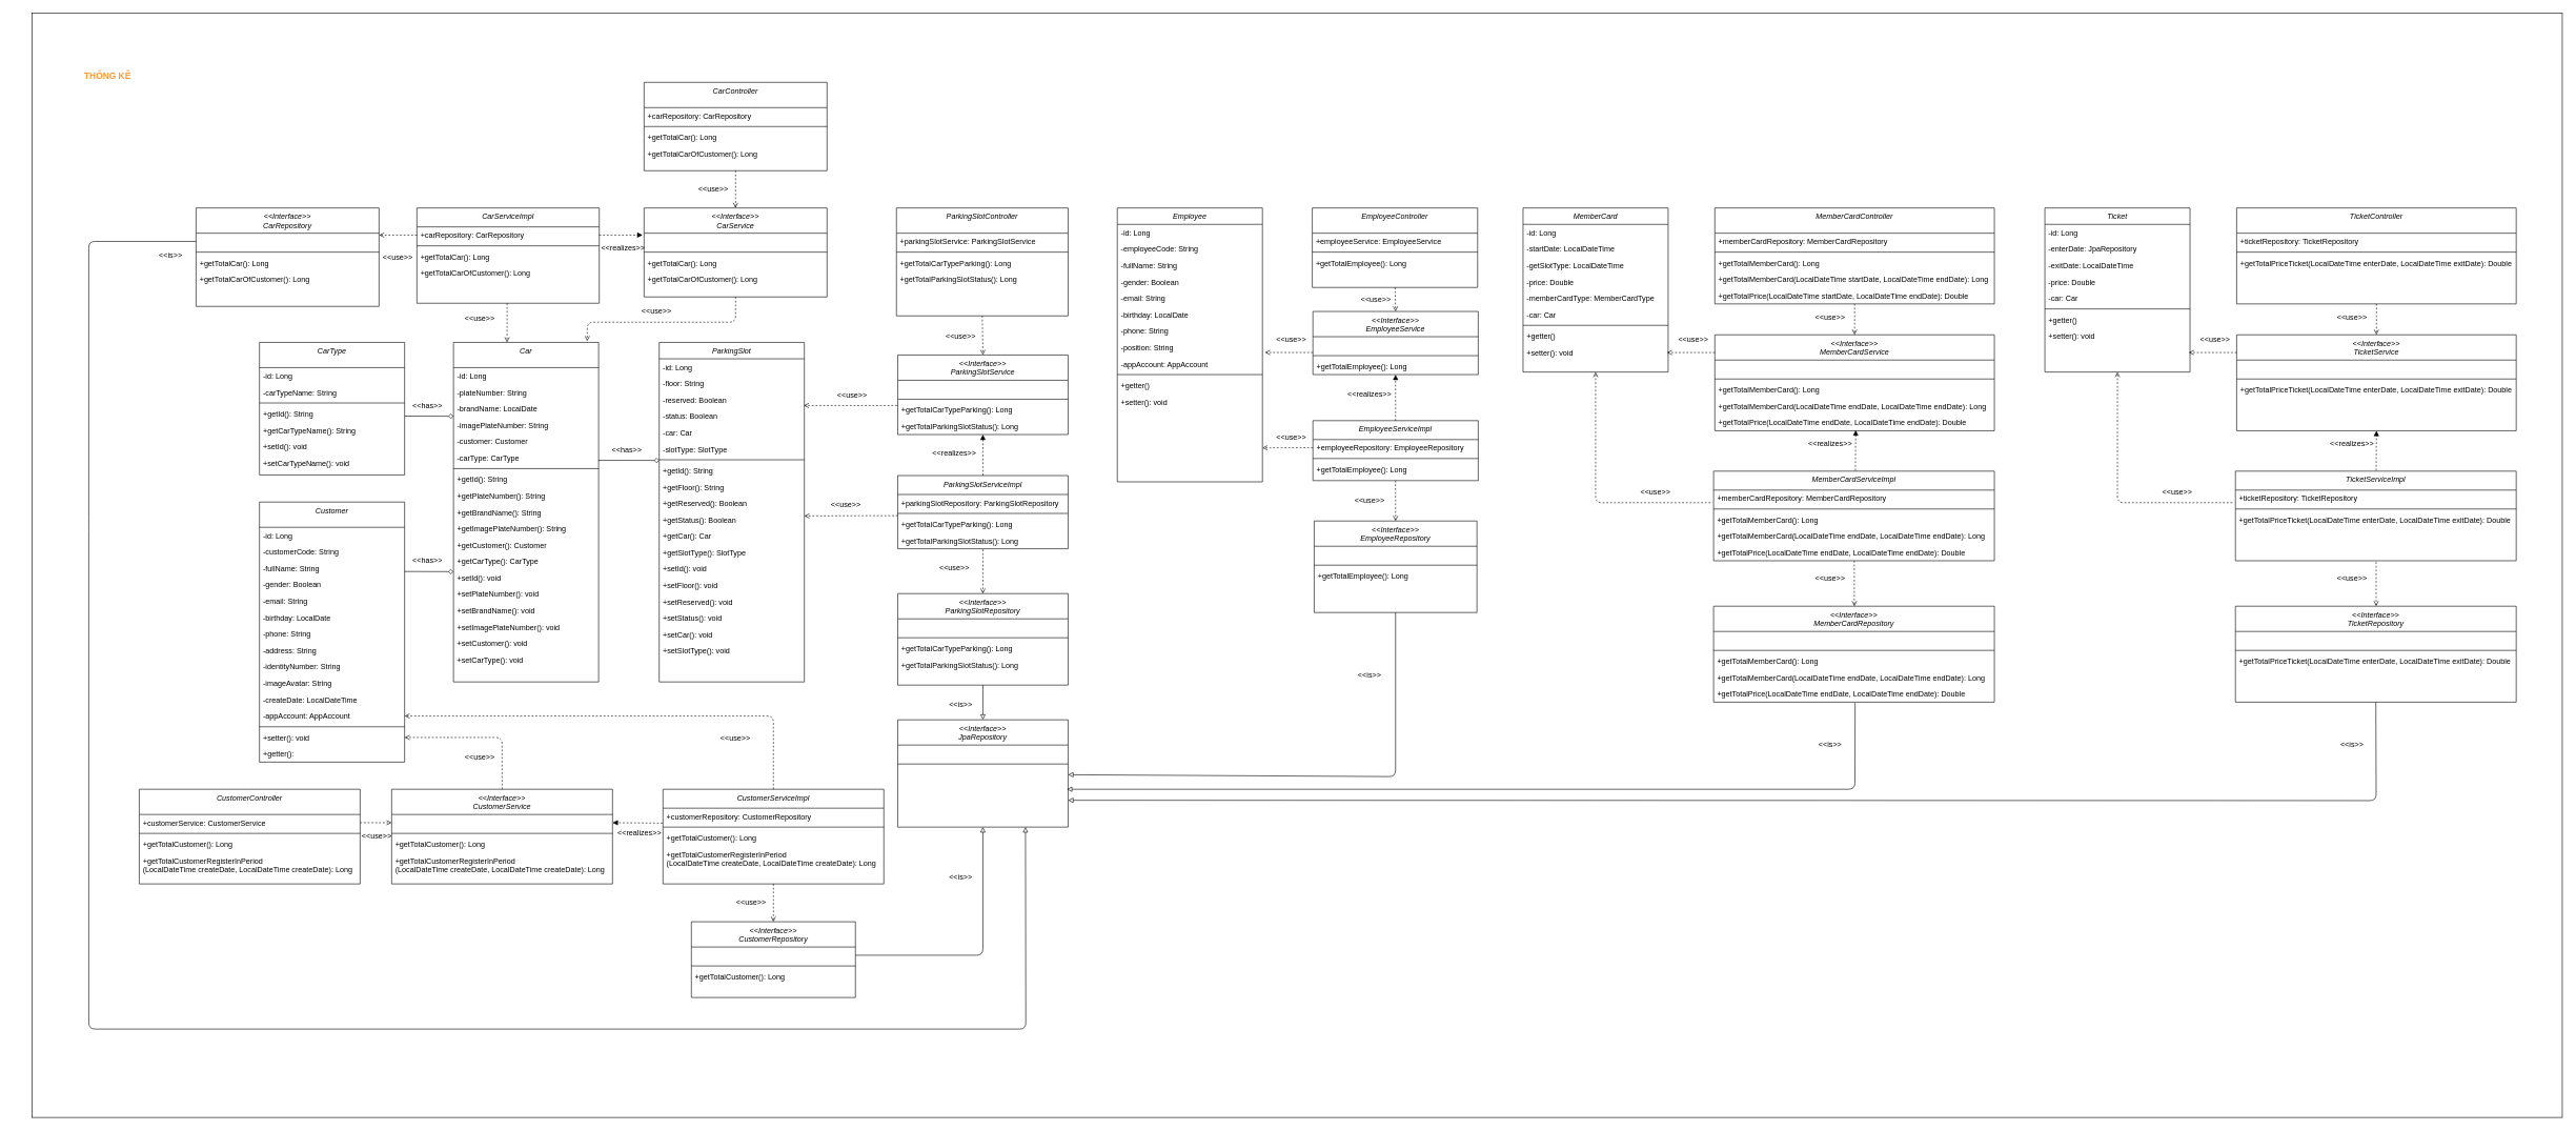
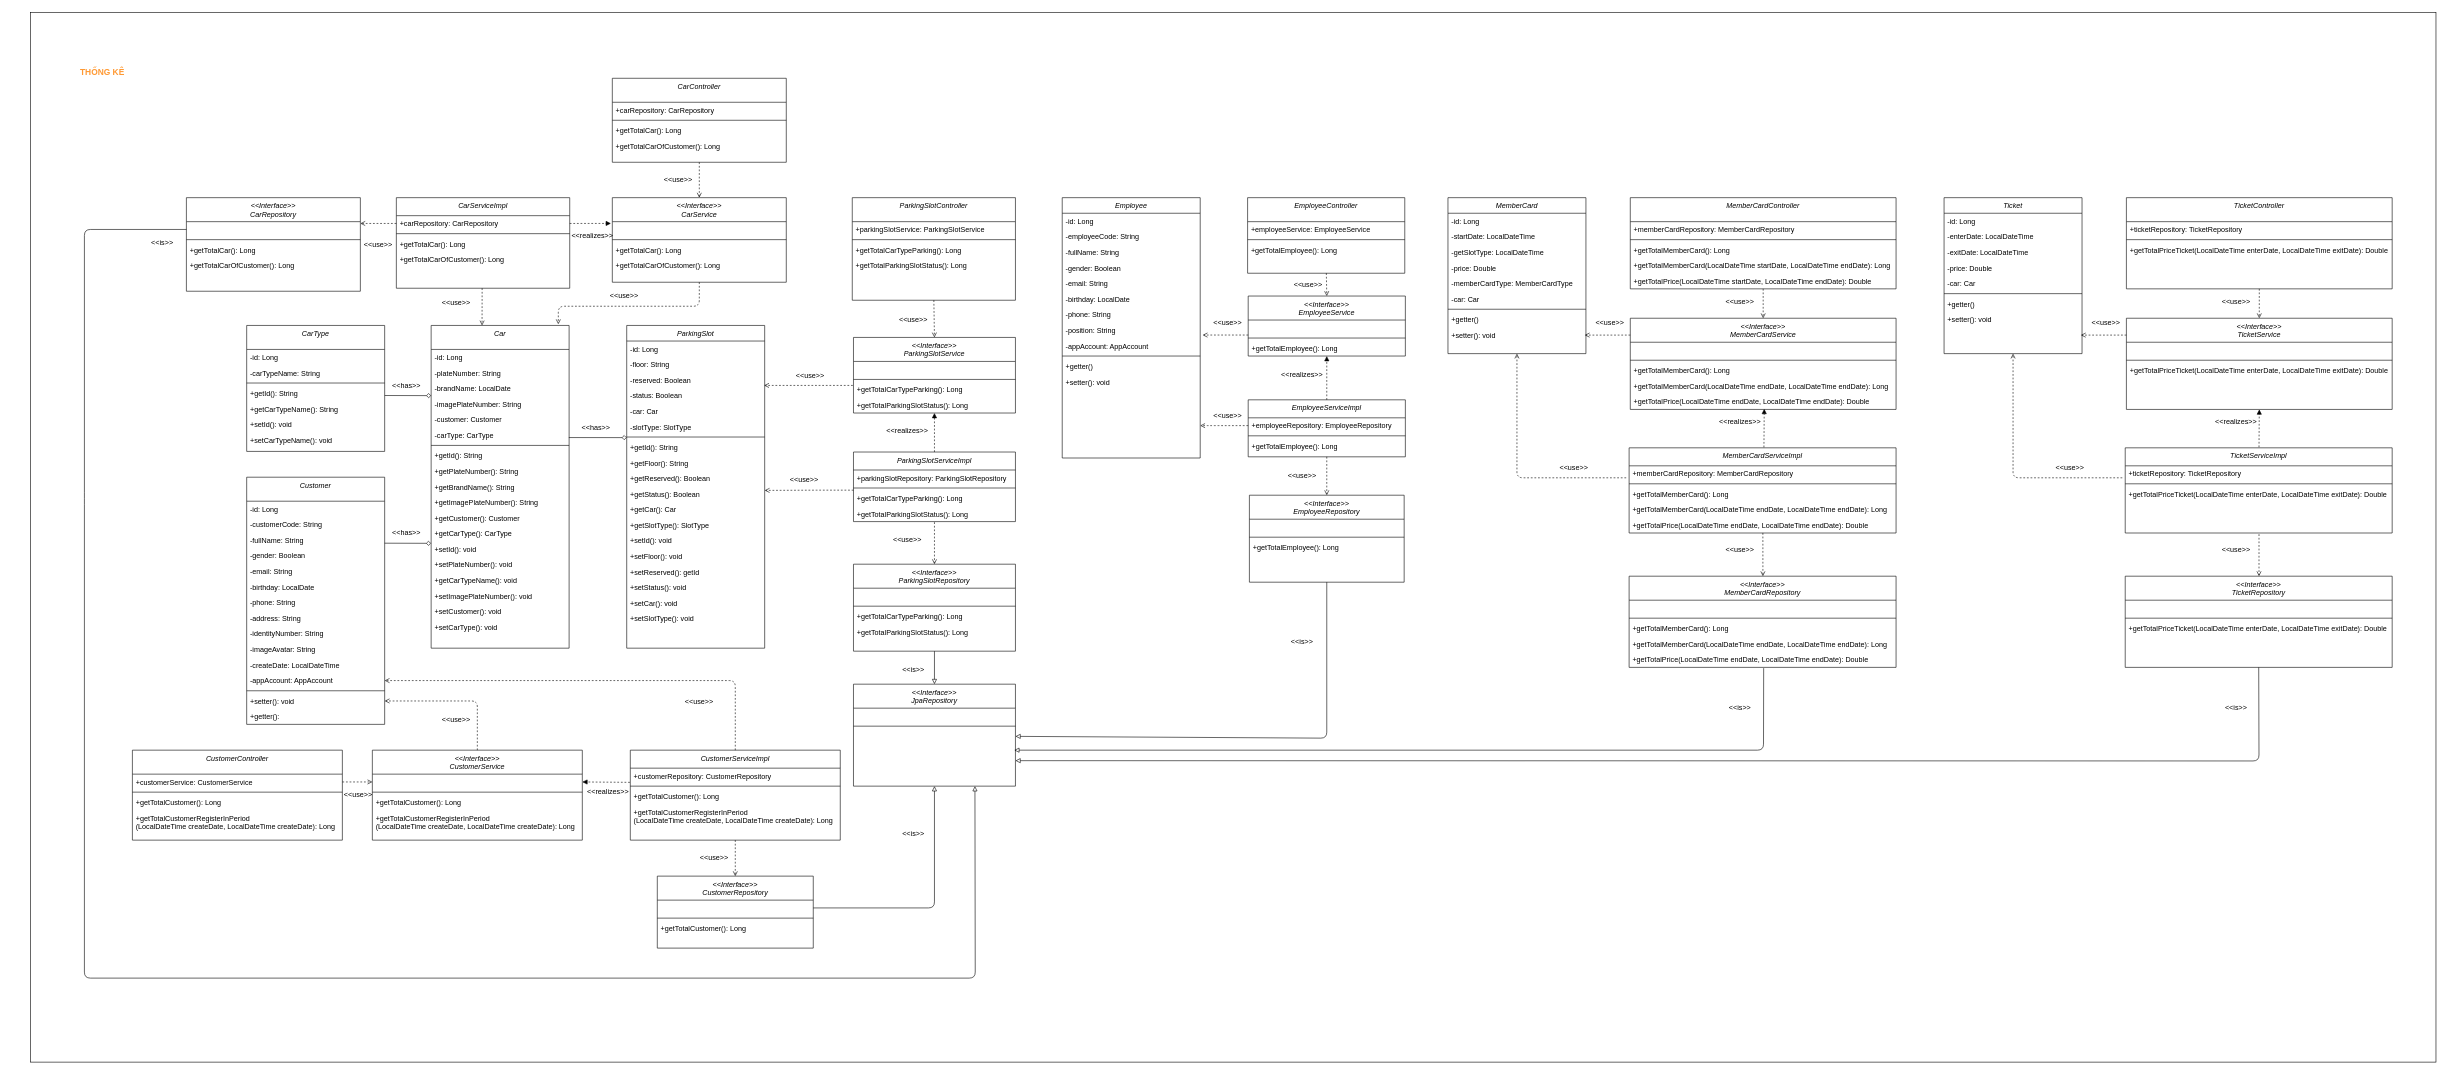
- <mxCell id="211" value="-enterDate: JpaRepository" style="text;align=left;verticalAlign=top;spacingLeft=4;spacingRight=4;overflow=hidden;rotatable=0;points=[[0,0.5],[1,0.5]];portConstraint=eastwest;rounded=0;shadow=0;html=0;" parent="209" vertex="1"><mxGeometry y="52" width="230" height="26" as="geometry" /></mxCell>
+ <mxCell id="211" value="-enterDate: LocalDateTime" style="text;align=left;verticalAlign=top;spacingLeft=4;spacingRight=4;overflow=hidden;rotatable=0;points=[[0,0.5],[1,0.5]];portConstraint=eastwest;rounded=0;shadow=0;html=0;" parent="209" vertex="1"><mxGeometry y="52" width="230" height="26" as="geometry" /></mxCell>
- <mxCell id="20" value="+setReserved(): void" style="text;align=left;verticalAlign=top;spacingLeft=4;spacingRight=4;overflow=hidden;rotatable=0;points=[[0,0.5],[1,0.5]];portConstraint=eastwest;" parent="4" vertex="1"><mxGeometry y="398" width="230" height="26" as="geometry" /></mxCell>
+ <mxCell id="20" value="+setReserved(): getId" style="text;align=left;verticalAlign=top;spacingLeft=4;spacingRight=4;overflow=hidden;rotatable=0;points=[[0,0.5],[1,0.5]];portConstraint=eastwest;" parent="4" vertex="1"><mxGeometry y="398" width="230" height="26" as="geometry" /></mxCell>
- <mxCell id="40" value="+setBrandName(): void" style="text;align=left;verticalAlign=top;spacingLeft=4;spacingRight=4;overflow=hidden;rotatable=0;points=[[0,0.5],[1,0.5]];portConstraint=eastwest;" parent="24" vertex="1"><mxGeometry y="412" width="230" height="26" as="geometry" /></mxCell>
+ <mxCell id="40" value="+getCarTypeName(): void" style="text;align=left;verticalAlign=top;spacingLeft=4;spacingRight=4;overflow=hidden;rotatable=0;points=[[0,0.5],[1,0.5]];portConstraint=eastwest;" parent="24" vertex="1"><mxGeometry y="412" width="230" height="26" as="geometry" /></mxCell>
